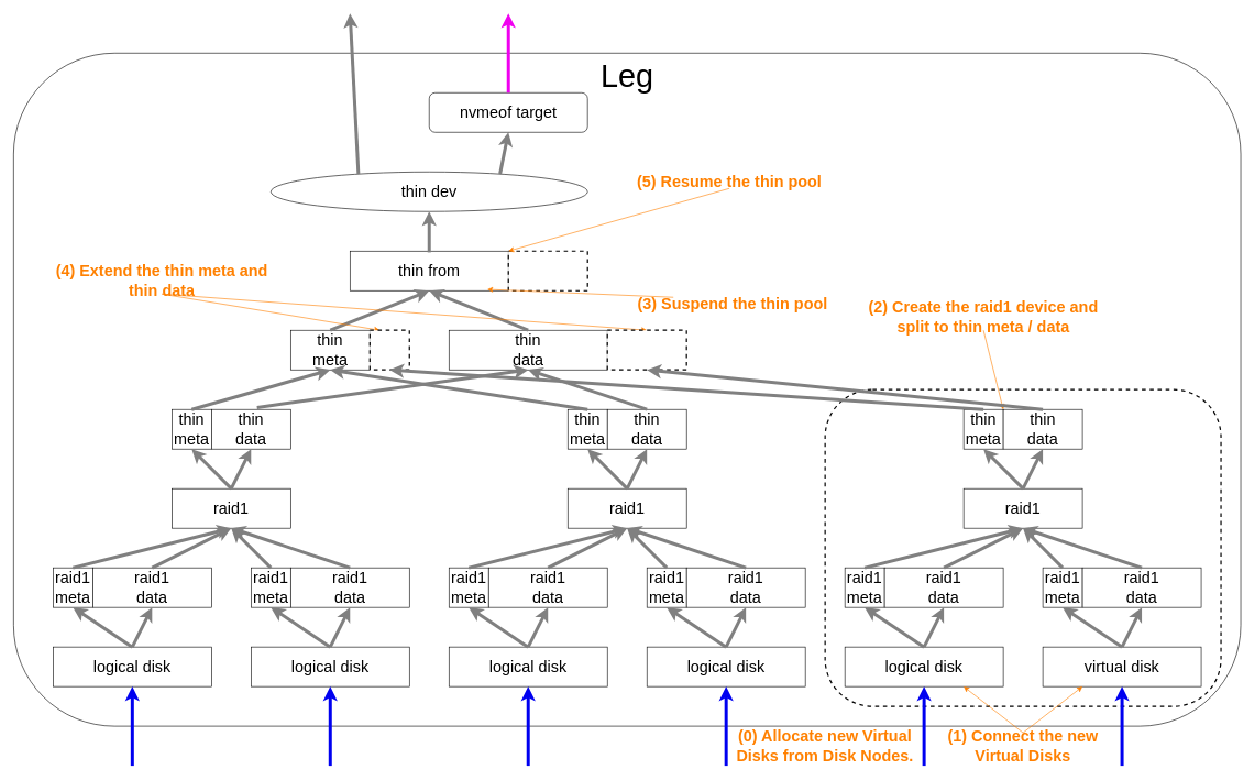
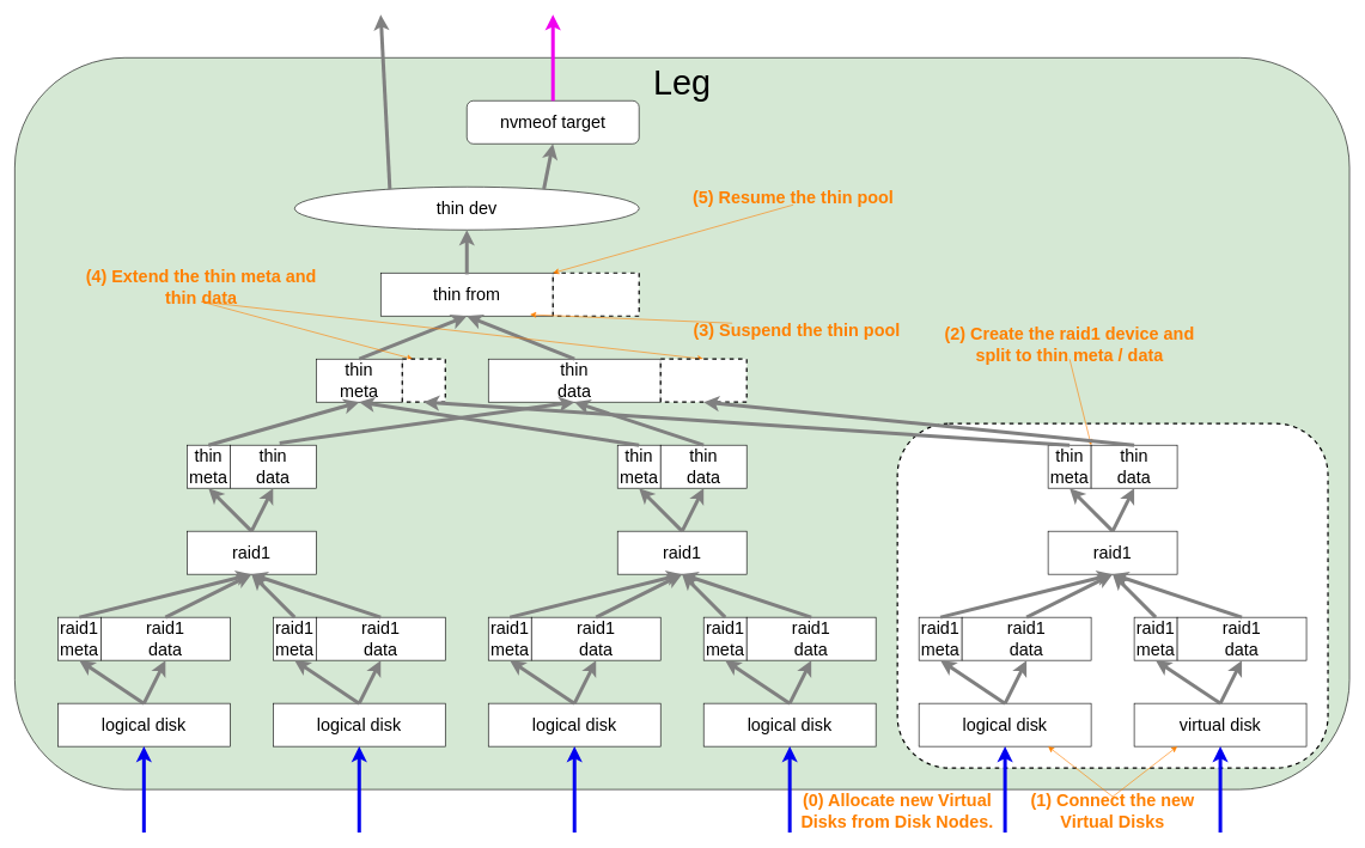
- <mxCell id="91" value="&lt;font style=&quot;font-size: 24px;&quot;&gt;&lt;b&gt;&lt;font color=&quot;#ff8000&quot;&gt;(4) Extend the thin meta and thin data&lt;/font&gt;&lt;/b&gt;&lt;br&gt;&lt;/font&gt;" style="text;html=1;align=center;verticalAlign=middle;whiteSpace=wrap;rounded=0;" parent="1" vertex="1"><mxGeometry x="65" y="405" width="360" height="40" as="geometry" /></mxCell>
+ <mxCell id="91" value="&lt;font style=&quot;font-size: 24px;&quot;&gt;&lt;b&gt;&lt;font color=&quot;#ff8000&quot;&gt;(4) Extend the thin meta and thin data&lt;/font&gt;&lt;/b&gt;&lt;br&gt;&lt;/font&gt;" style="text;html=1;align=center;verticalAlign=middle;whiteSpace=wrap;rounded=0;" parent="1" vertex="1"><mxGeometry x="100" y="380" width="360" height="40" as="geometry" /></mxCell>
- <mxCell id="2" value="&lt;font style=&quot;font-size: 48px;&quot;&gt;Leg&lt;/font&gt;" style="rounded=1;whiteSpace=wrap;html=1;verticalAlign=top;strokeWidth=1;" parent="1" vertex="1"><mxGeometry x="20" y="80" width="1860" height="1020" as="geometry" /></mxCell>
+ <mxCell id="2" value="&lt;font style=&quot;font-size: 48px;&quot;&gt;Leg&lt;/font&gt;" style="rounded=1;whiteSpace=wrap;html=1;verticalAlign=top;strokeWidth=1;fillColor=#d5e8d4;" parent="1" vertex="1"><mxGeometry x="20" y="80" width="1860" height="1020" as="geometry" /></mxCell>
